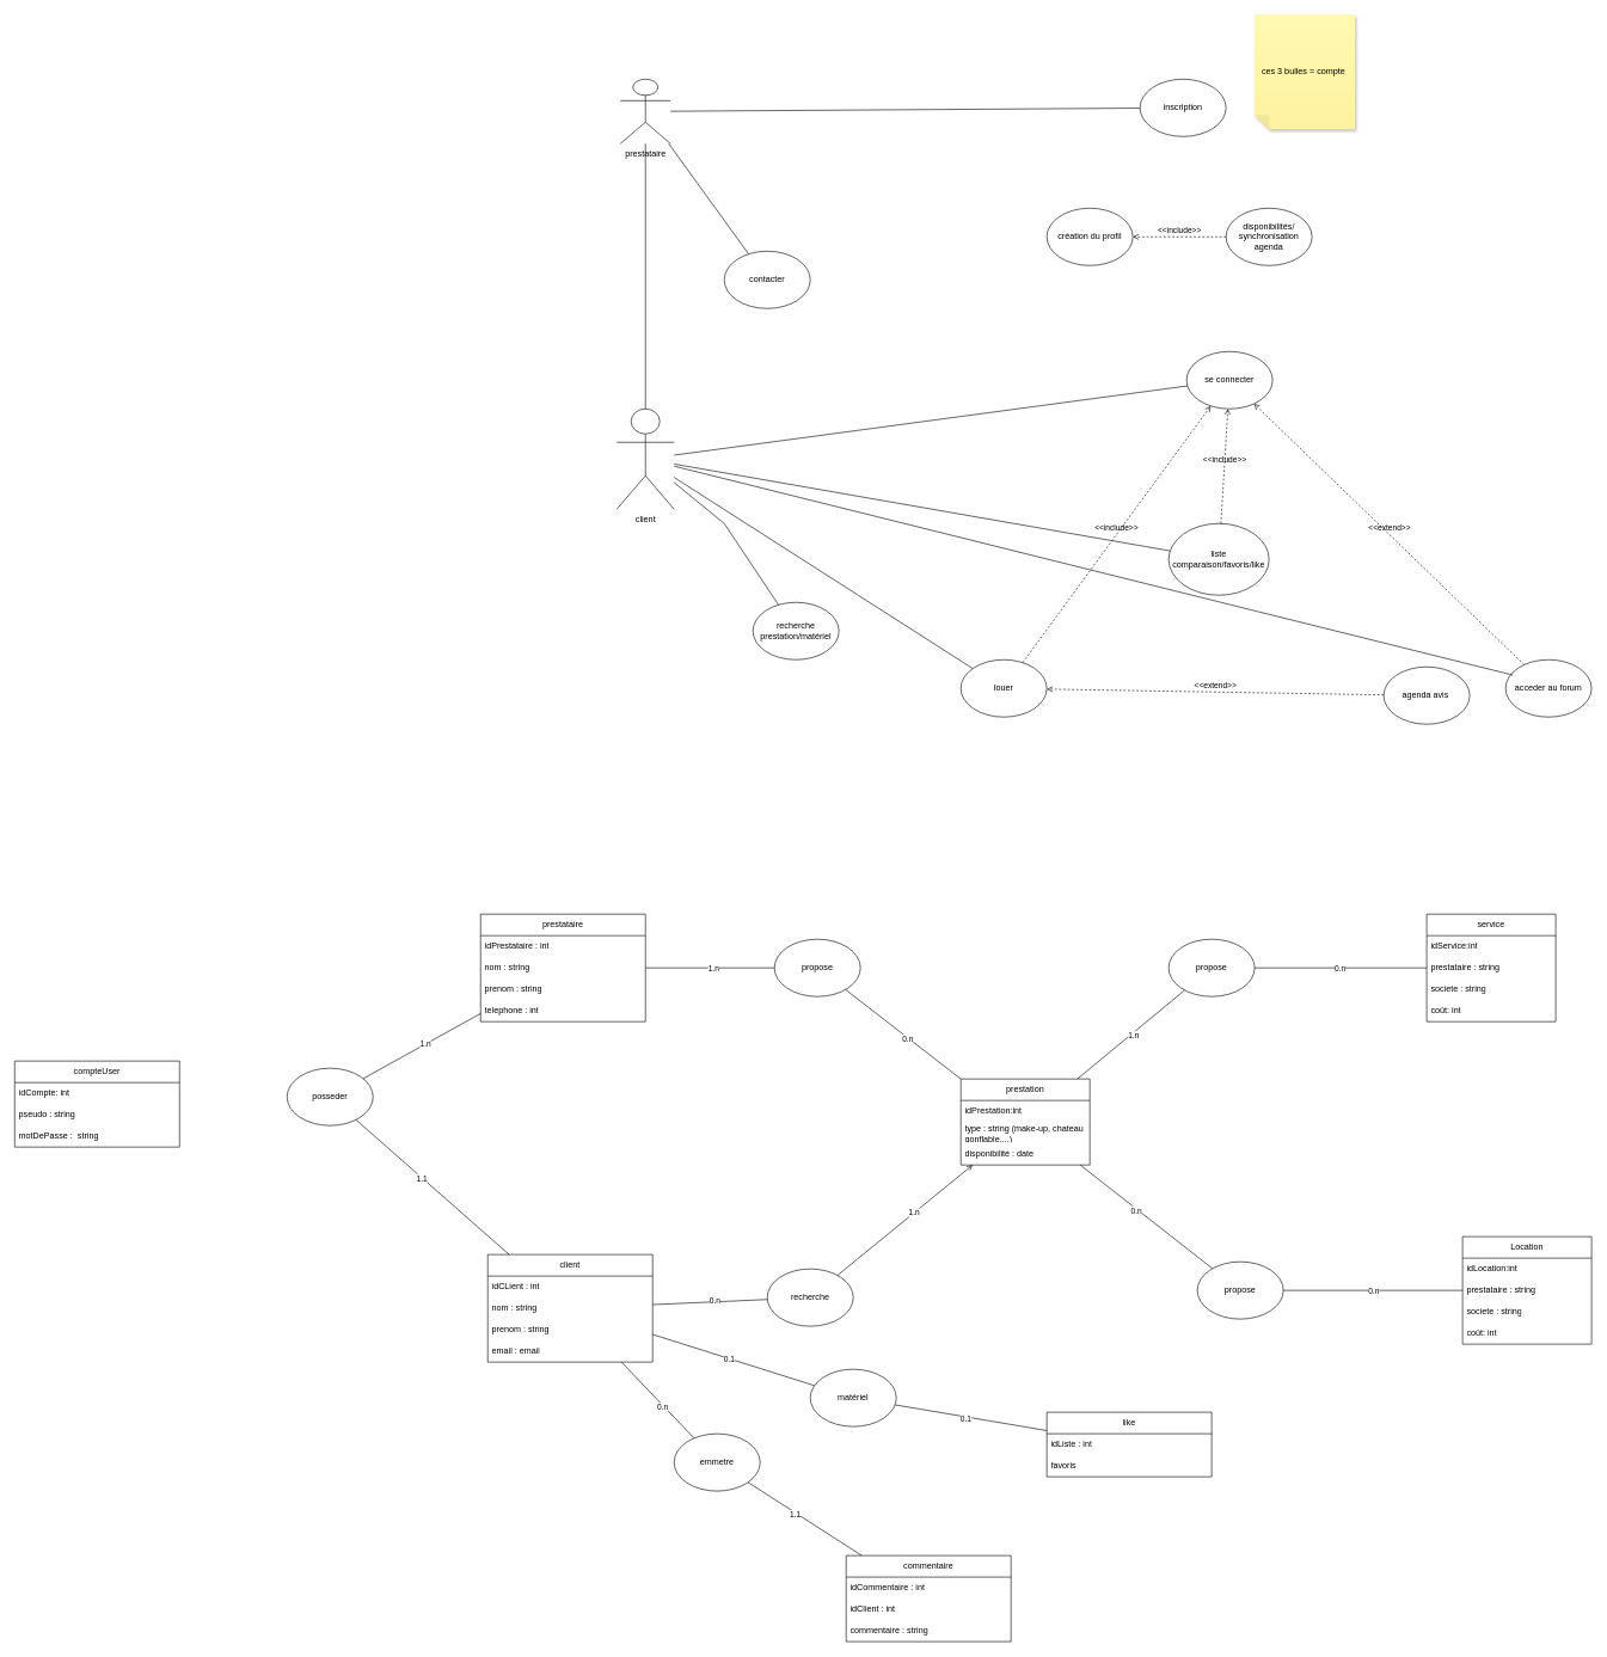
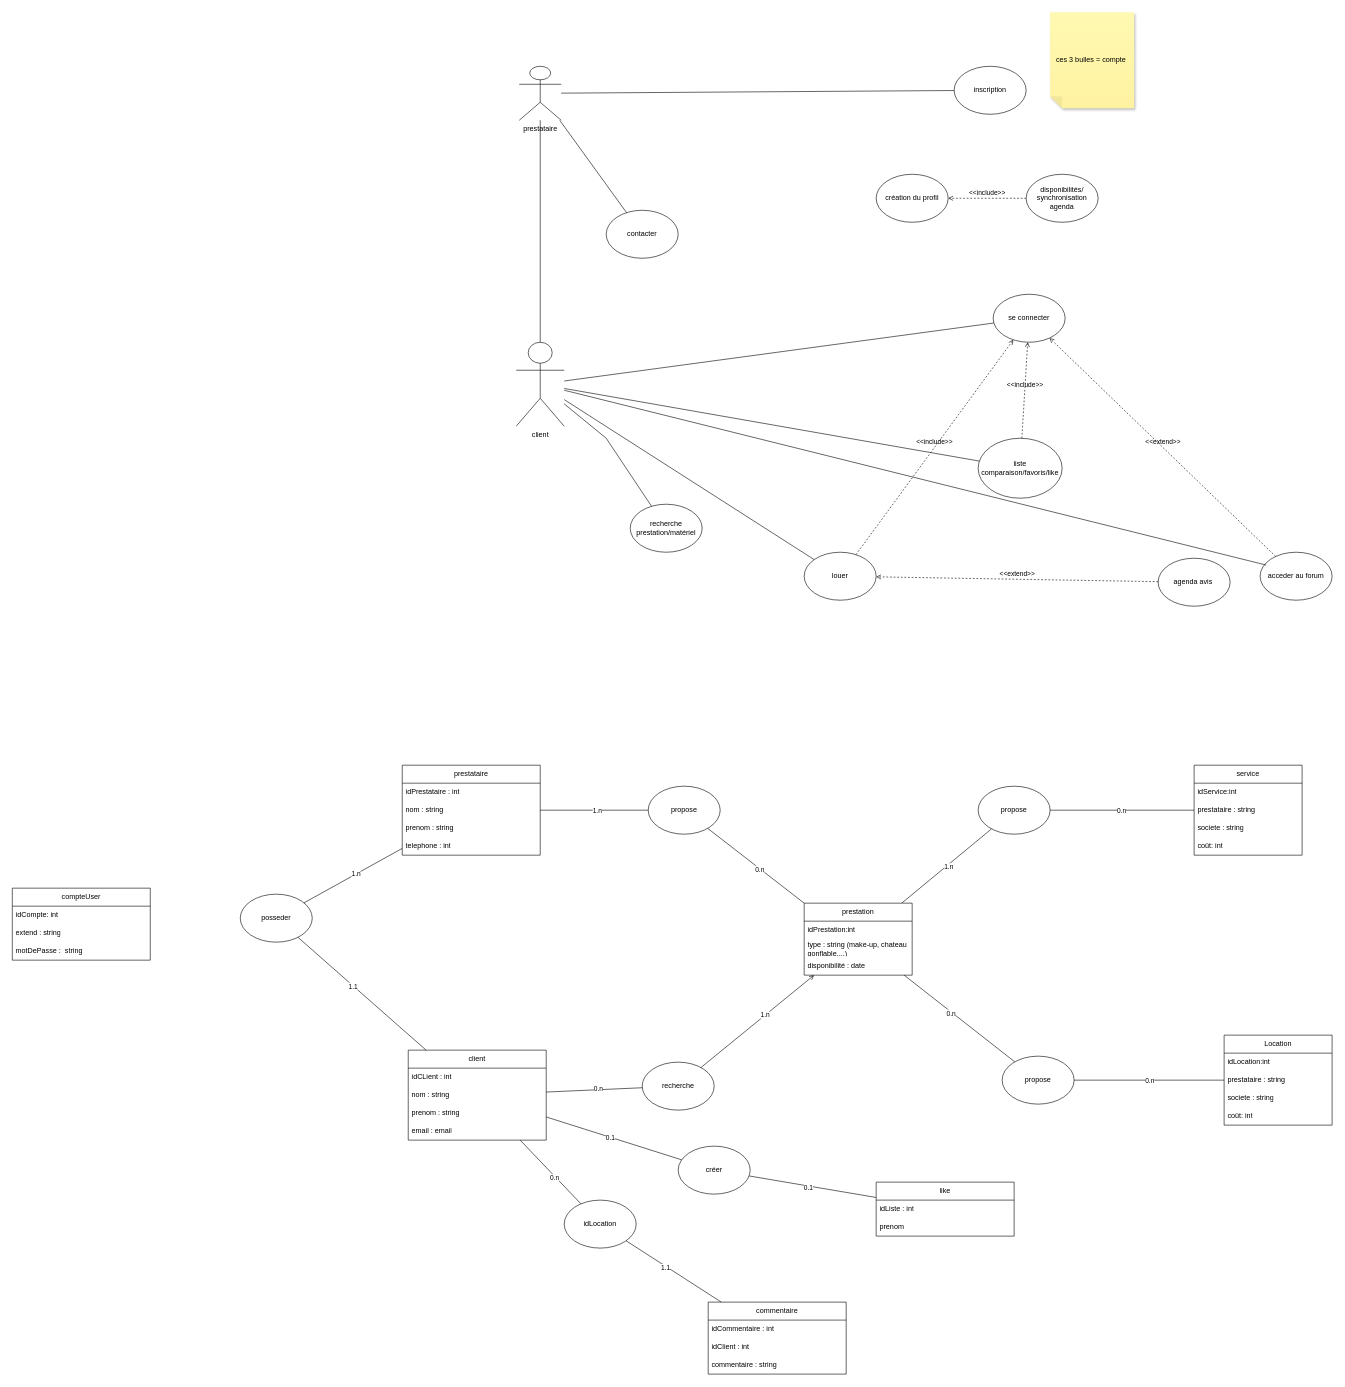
- <mxCell id="54" value="pseudo : string" style="text;strokeColor=none;fillColor=none;align=left;verticalAlign=middle;spacingLeft=4;spacingRight=4;overflow=hidden;points=[[0,0.5],[1,0.5]];portConstraint=eastwest;rotatable=0;whiteSpace=wrap;html=1;" parent="52" vertex="1"><mxGeometry y="60" width="230" height="30" as="geometry" /></mxCell>
+ <mxCell id="54" value="extend : string" style="text;strokeColor=none;fillColor=none;align=left;verticalAlign=middle;spacingLeft=4;spacingRight=4;overflow=hidden;points=[[0,0.5],[1,0.5]];portConstraint=eastwest;rotatable=0;whiteSpace=wrap;html=1;" parent="52" vertex="1"><mxGeometry y="60" width="230" height="30" as="geometry" /></mxCell>
- <mxCell id="95" value="matériel" style="ellipse;whiteSpace=wrap;html=1;" parent="1" vertex="1"><mxGeometry x="1130" y="1910" width="120" height="80" as="geometry" /></mxCell>
+ <mxCell id="95" value="créer" style="ellipse;whiteSpace=wrap;html=1;" parent="1" vertex="1"><mxGeometry x="1130" y="1910" width="120" height="80" as="geometry" /></mxCell>
- <mxCell id="81" value="emmetre" style="ellipse;whiteSpace=wrap;html=1;" parent="1" vertex="1"><mxGeometry x="940" y="2000" width="120" height="80" as="geometry" /></mxCell>
+ <mxCell id="81" value="idLocation" style="ellipse;whiteSpace=wrap;html=1;" parent="1" vertex="1"><mxGeometry x="940" y="2000" width="120" height="80" as="geometry" /></mxCell>
- <mxCell id="92" value="favoris&amp;nbsp;" style="text;strokeColor=none;fillColor=none;align=left;verticalAlign=middle;spacingLeft=4;spacingRight=4;overflow=hidden;points=[[0,0.5],[1,0.5]];portConstraint=eastwest;rotatable=0;whiteSpace=wrap;html=1;" parent="90" vertex="1"><mxGeometry y="60" width="230" height="30" as="geometry" /></mxCell>
+ <mxCell id="92" value="prenom&amp;nbsp;" style="text;strokeColor=none;fillColor=none;align=left;verticalAlign=middle;spacingLeft=4;spacingRight=4;overflow=hidden;points=[[0,0.5],[1,0.5]];portConstraint=eastwest;rotatable=0;whiteSpace=wrap;html=1;" parent="90" vertex="1"><mxGeometry y="60" width="230" height="30" as="geometry" /></mxCell>
